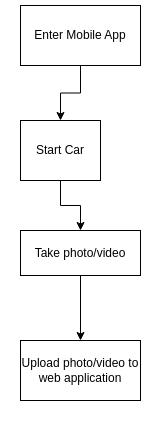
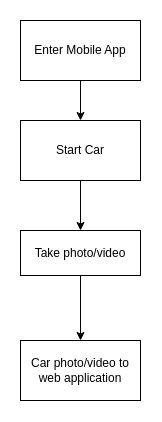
- <mxCell id="3" value="Enter Mobile App" style="rounded=0;whiteSpace=wrap;html=1;" vertex="1" parent="1"><mxGeometry x="20" y="5" width="120" height="60" as="geometry" /></mxCell>
+ <mxCell id="3" value="Enter Mobile App" style="rounded=0;whiteSpace=wrap;html=1;" vertex="1" parent="1"><mxGeometry x="20" y="20" width="120" height="60" as="geometry" /></mxCell>
- <mxCell id="5" value="Start Car" style="rounded=0;whiteSpace=wrap;html=1;" vertex="1" parent="1"><mxGeometry x="20" y="120" width="80" height="60" as="geometry" /></mxCell>
+ <mxCell id="5" value="Start Car" style="rounded=0;whiteSpace=wrap;html=1;" vertex="1" parent="1"><mxGeometry x="20" y="120" width="120" height="60" as="geometry" /></mxCell>
- <mxCell id="8" value="Upload photo/video to web application" style="rounded=0;whiteSpace=wrap;html=1;" vertex="1" parent="1"><mxGeometry x="20" y="340" width="120" height="60" as="geometry" /></mxCell>
+ <mxCell id="8" value="Car photo/video to web application" style="rounded=0;whiteSpace=wrap;html=1;" vertex="1" parent="1"><mxGeometry x="20" y="340" width="120" height="60" as="geometry" /></mxCell>
